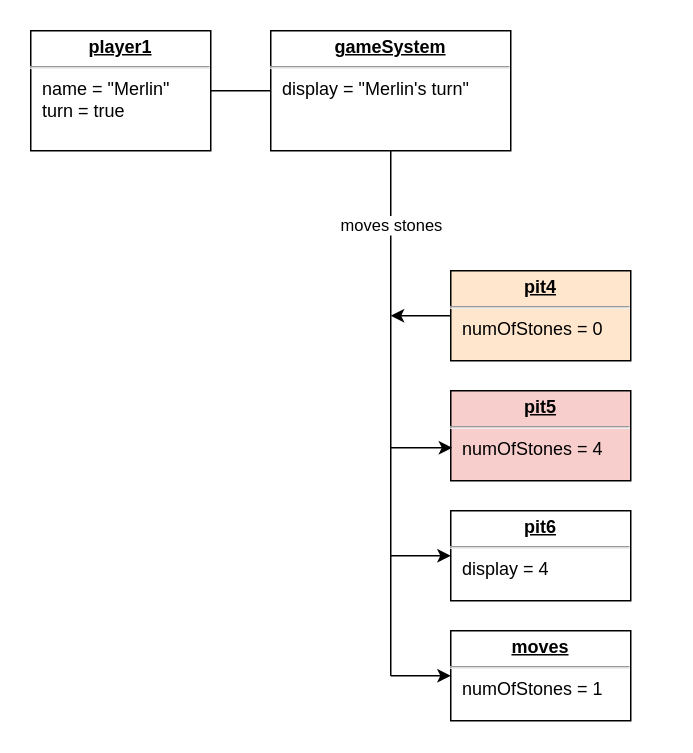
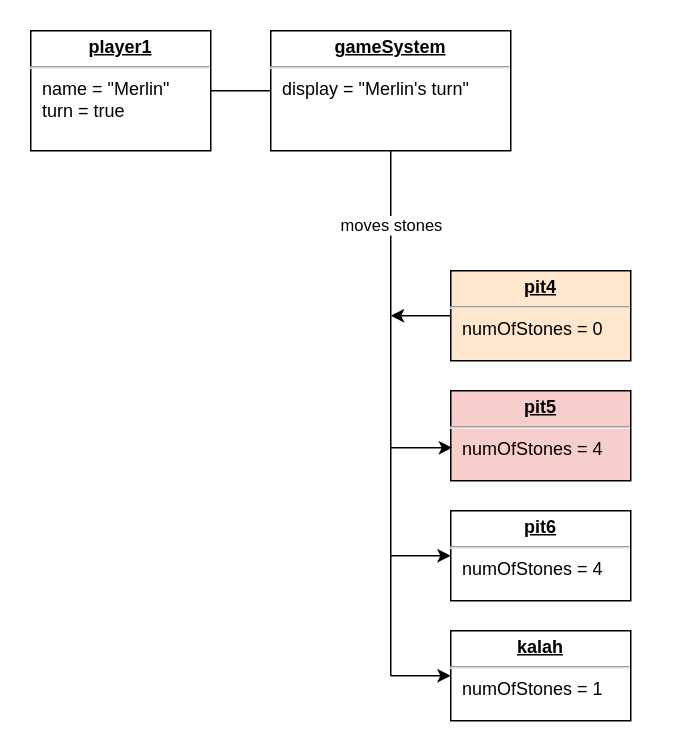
- <mxCell id="7" value="&lt;p style=&quot;margin: 0px ; margin-top: 4px ; text-align: center ; text-decoration: underline&quot;&gt;&lt;b&gt;pit6&lt;/b&gt;&lt;/p&gt;&lt;hr&gt;&lt;p style=&quot;margin: 0px ; margin-left: 8px&quot;&gt;display = 4&lt;/p&gt;" style="verticalAlign=top;align=left;overflow=fill;fontSize=12;fontFamily=Helvetica;html=1;" vertex="1" parent="5"><mxGeometry x="100" y="180" width="120" height="60" as="geometry" /></mxCell>
+ <mxCell id="7" value="&lt;p style=&quot;margin: 0px ; margin-top: 4px ; text-align: center ; text-decoration: underline&quot;&gt;&lt;b&gt;pit6&lt;/b&gt;&lt;/p&gt;&lt;hr&gt;&lt;p style=&quot;margin: 0px ; margin-left: 8px&quot;&gt;numOfStones = 4&lt;/p&gt;" style="verticalAlign=top;align=left;overflow=fill;fontSize=12;fontFamily=Helvetica;html=1;" vertex="1" parent="5"><mxGeometry x="100" y="180" width="120" height="60" as="geometry" /></mxCell>
- <mxCell id="8" value="&lt;p style=&quot;margin: 0px ; margin-top: 4px ; text-align: center ; text-decoration: underline&quot;&gt;&lt;b&gt;moves&lt;/b&gt;&lt;/p&gt;&lt;hr&gt;&lt;p style=&quot;margin: 0px ; margin-left: 8px&quot;&gt;numOfStones = 1&lt;/p&gt;" style="verticalAlign=top;align=left;overflow=fill;fontSize=12;fontFamily=Helvetica;html=1;" vertex="1" parent="5"><mxGeometry x="100" y="260" width="120" height="60" as="geometry" /></mxCell>
+ <mxCell id="8" value="&lt;p style=&quot;margin: 0px ; margin-top: 4px ; text-align: center ; text-decoration: underline&quot;&gt;&lt;b&gt;kalah&lt;/b&gt;&lt;/p&gt;&lt;hr&gt;&lt;p style=&quot;margin: 0px ; margin-left: 8px&quot;&gt;numOfStones = 1&lt;/p&gt;" style="verticalAlign=top;align=left;overflow=fill;fontSize=12;fontFamily=Helvetica;html=1;" vertex="1" parent="5"><mxGeometry x="100" y="260" width="120" height="60" as="geometry" /></mxCell>
